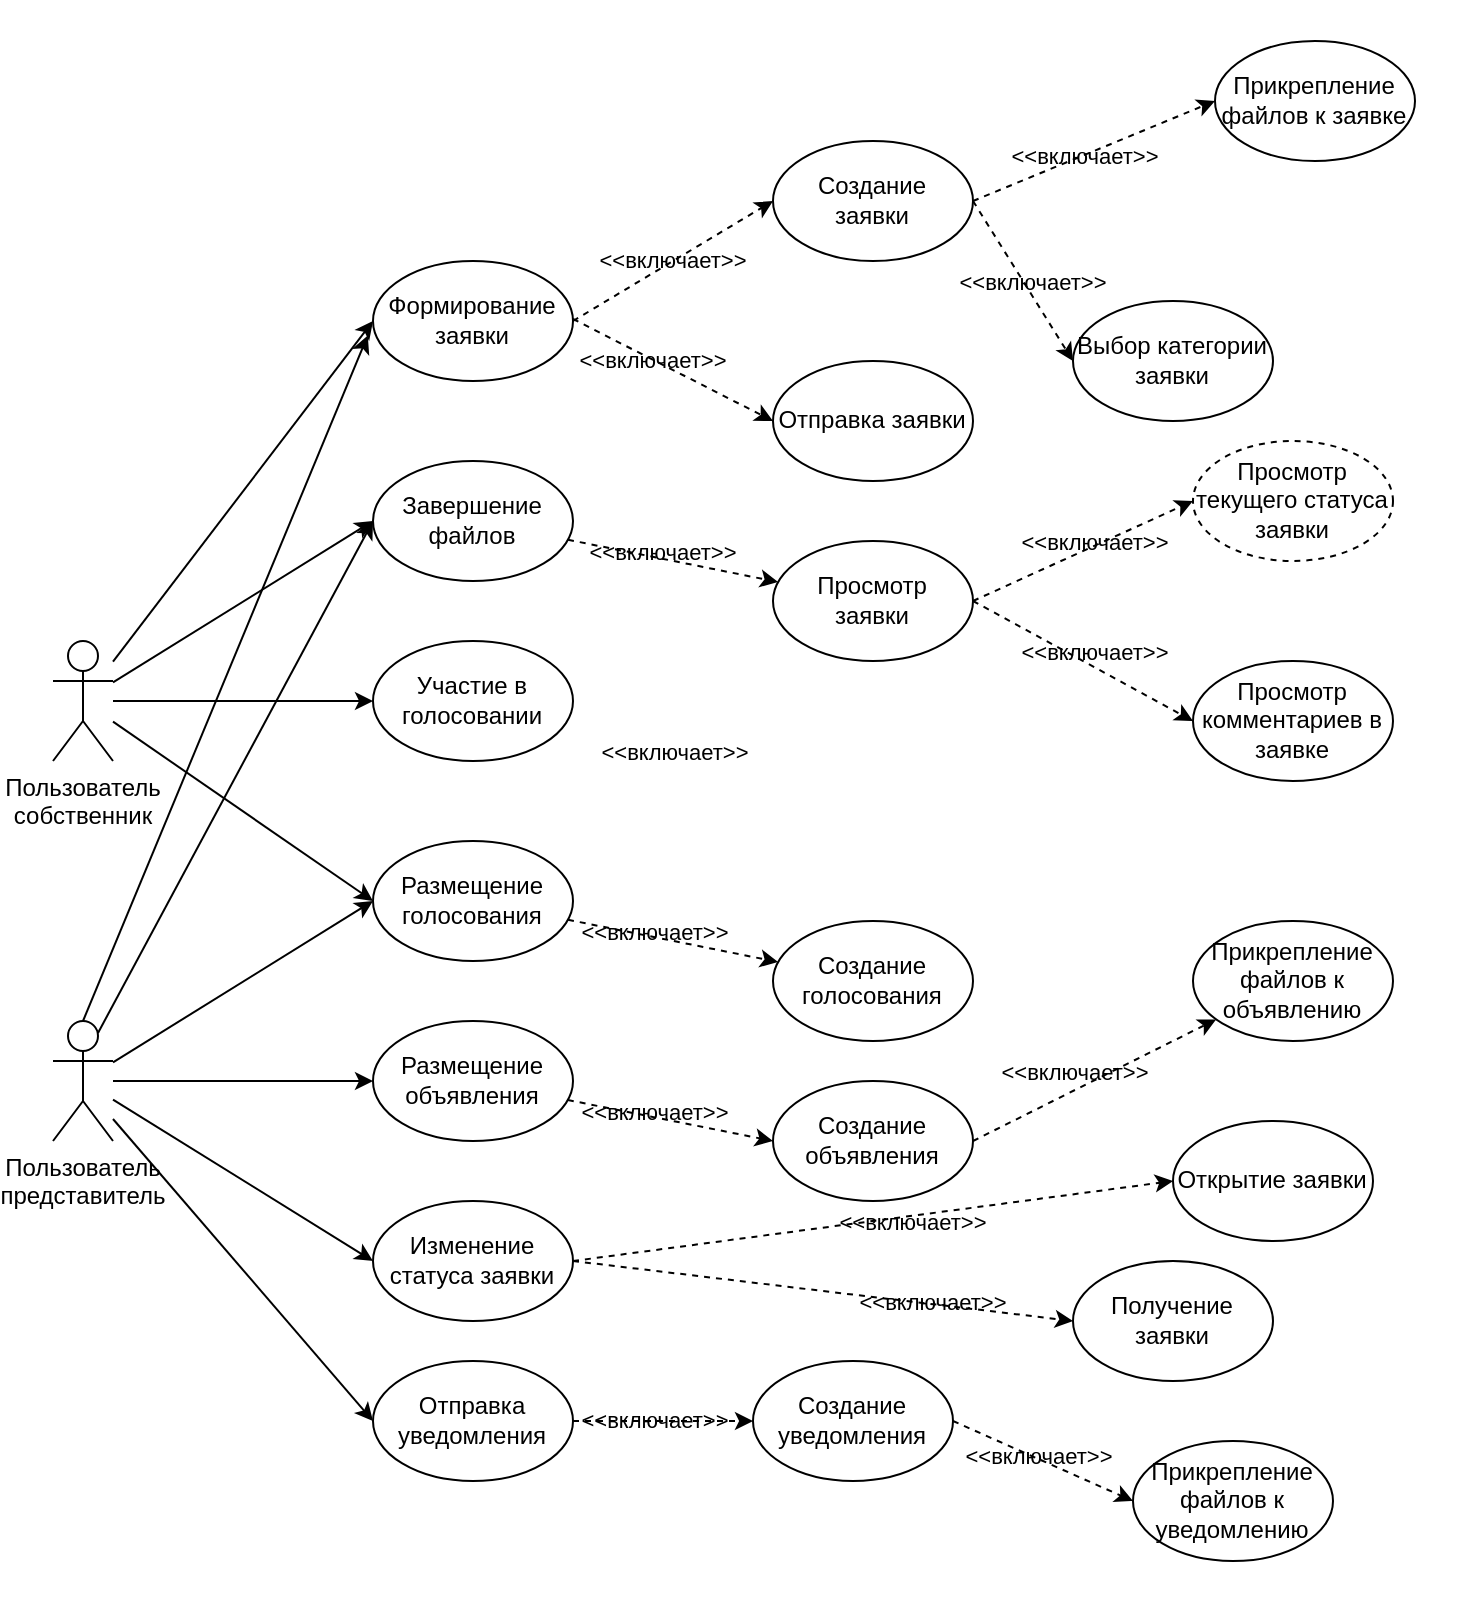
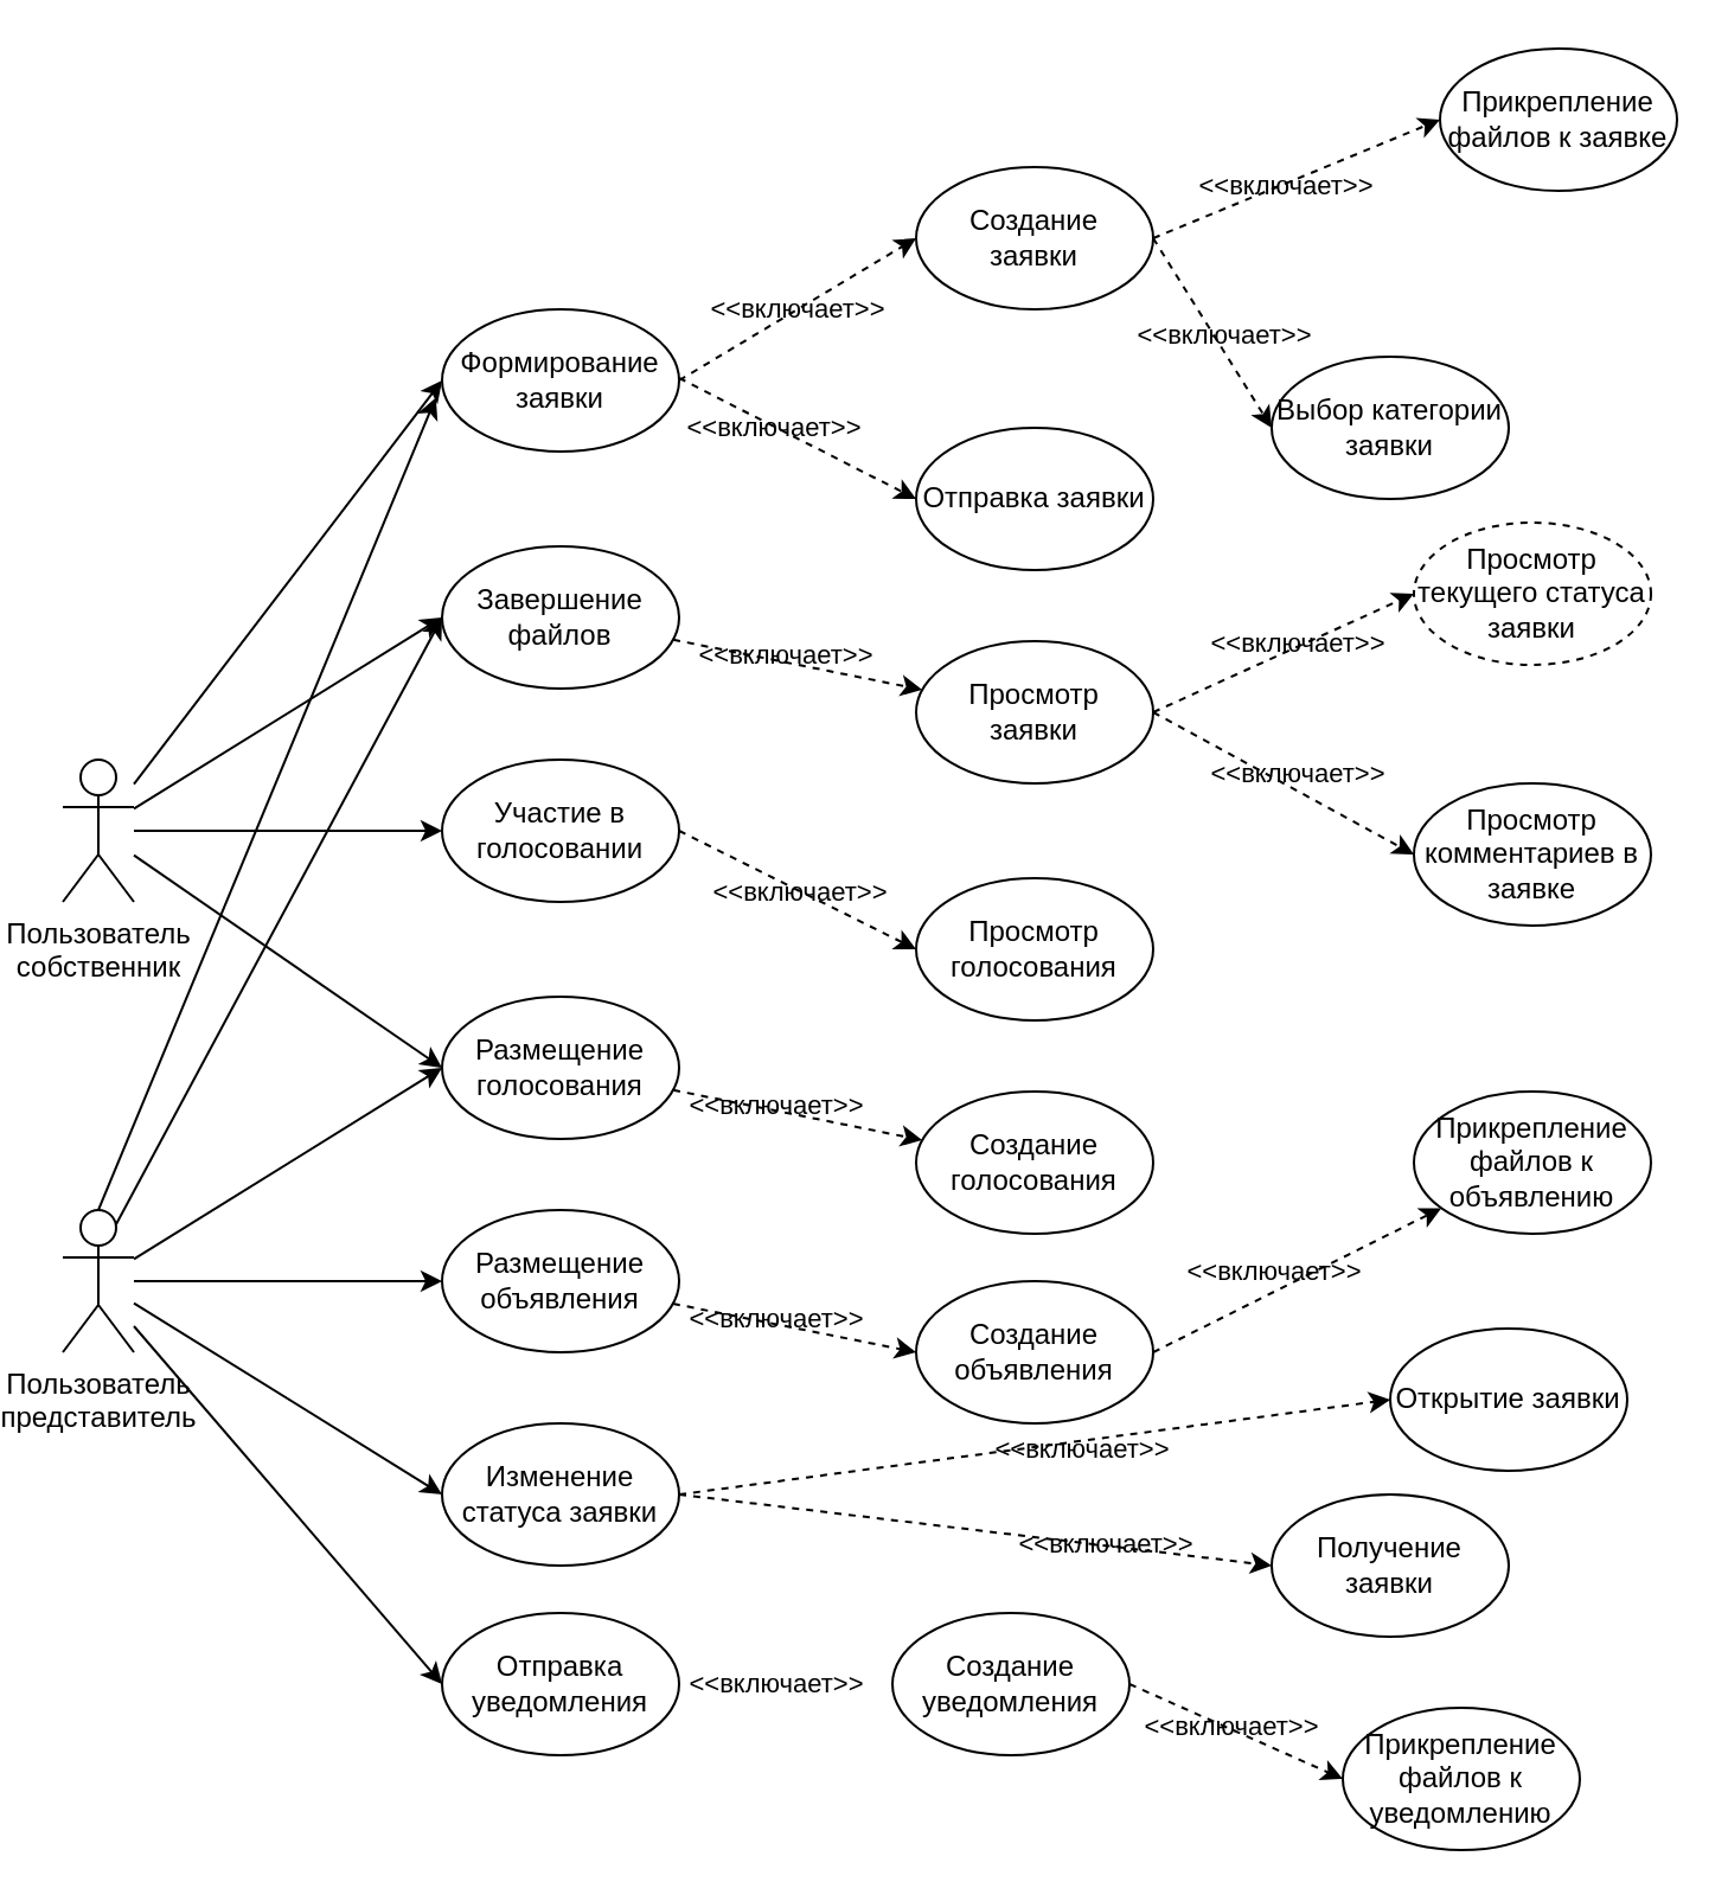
+ <mxCell id="58" style="edgeStyle=none;rounded=0;orthogonalLoop=1;jettySize=auto;html=1;exitX=1;exitY=0.5;exitDx=0;exitDy=0;dashed=1;entryX=0;entryY=0.5;entryDx=0;entryDy=0;" parent="1" source="48" target="50" edge="1"><mxGeometry relative="1" as="geometry"><mxPoint x="380" y="400" as="targetPoint" /></mxGeometry></mxCell>
+ <mxCell id="50" value="Просмотр голосования" style="ellipse;whiteSpace=wrap;html=1;container=0;fillColor=none;" parent="1" vertex="1"><mxGeometry x="380" y="370" width="100" height="60" as="geometry" /></mxCell>
- <mxCell id="61" style="edgeStyle=none;rounded=0;orthogonalLoop=1;jettySize=auto;html=1;dashed=1;exitX=1;exitY=0.5;exitDx=0;exitDy=0;entryX=0;entryY=0.5;entryDx=0;entryDy=0;" parent="1" source="59" target="60" edge="1"><mxGeometry relative="1" as="geometry"><mxPoint x="310" y="640" as="targetPoint" /><mxPoint x="287.434" y="559.487" as="sourcePoint" /></mxGeometry></mxCell>
